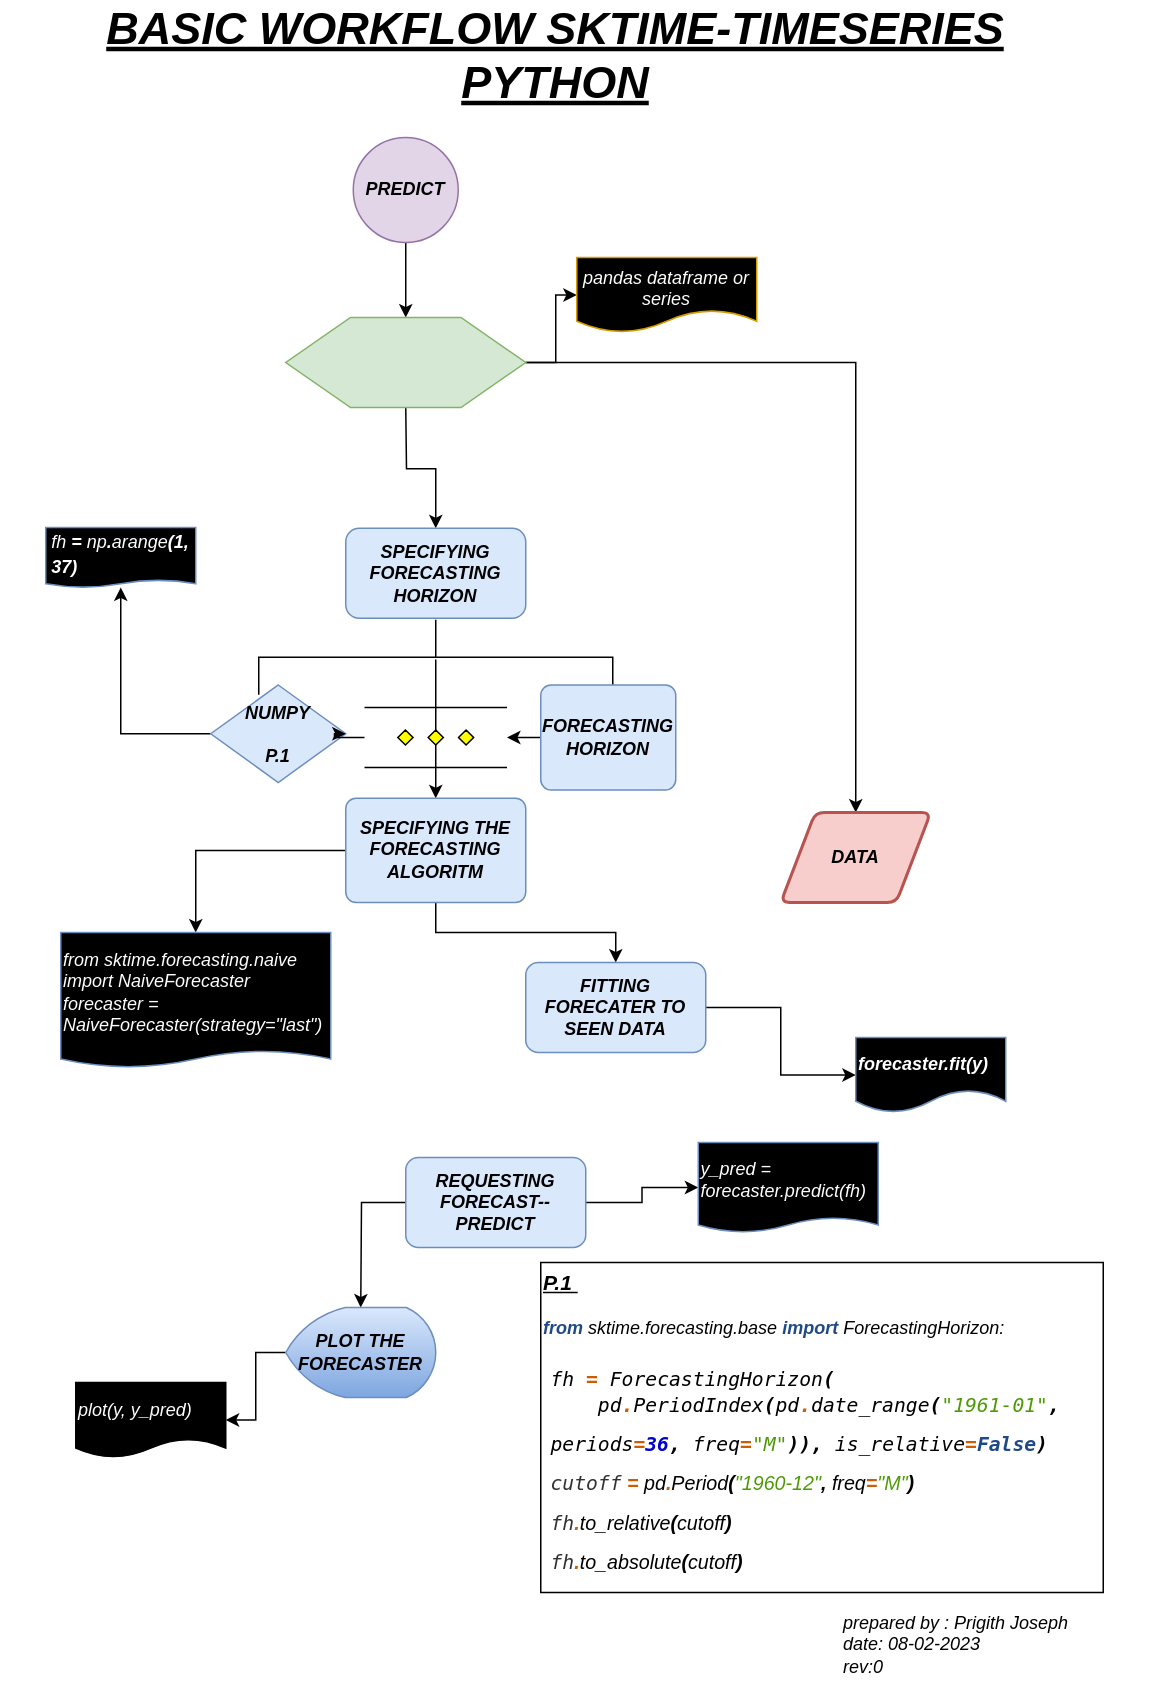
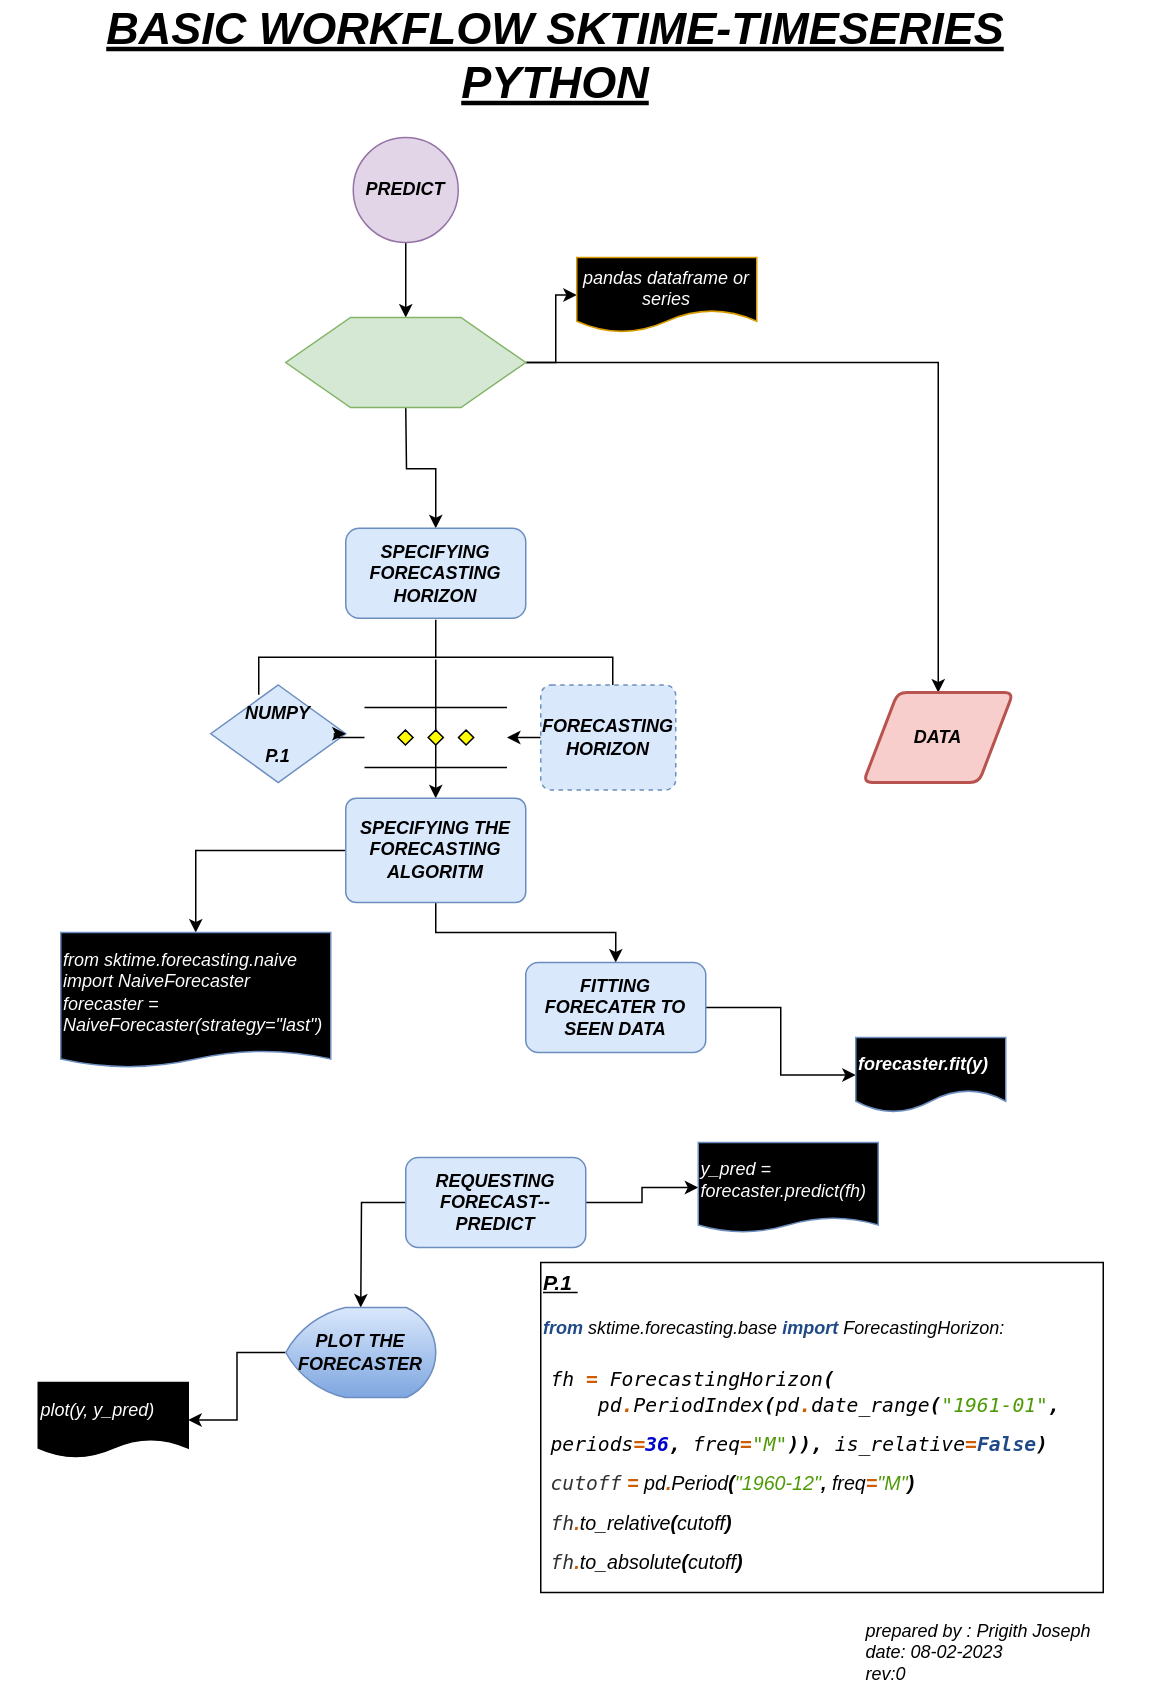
- <mxCell id="29" value="&lt;pre style=&quot;box-sizing: border-box ; overflow: auto ; clear: both ; margin-top: 0px ; margin-bottom: 0px ; padding: 5px ; line-height: 16.406px ; border: none ; border-radius: 0.25rem ; box-shadow: none ; text-align: left&quot;&gt;&lt;font color=&quot;#ffffff&quot;&gt;&lt;font face=&quot;Helvetica&quot; style=&quot;font-size: 12px&quot;&gt;&lt;i&gt;&lt;span class=&quot;n&quot; style=&quot;box-sizing: border-box&quot;&gt;fh&lt;/span&gt; &lt;span class=&quot;o&quot; style=&quot;box-sizing: border-box ; font-weight: bold&quot;&gt;=&lt;/span&gt;&lt;/i&gt;&lt;/font&gt;&lt;i style=&quot;font-size: 12px ; font-family: &amp;#34;helvetica&amp;#34; ; white-space: normal&quot;&gt;&amp;nbsp;&lt;span class=&quot;n&quot; style=&quot;box-sizing: border-box&quot;&gt;np&lt;/span&gt;&lt;span class=&quot;o&quot; style=&quot;box-sizing: border-box ; font-weight: bold&quot;&gt;.&lt;/span&gt;&lt;span class=&quot;n&quot; style=&quot;box-sizing: border-box&quot;&gt;arange&lt;/span&gt;&lt;span class=&quot;p&quot; style=&quot;box-sizing: border-box ; font-weight: bold&quot;&gt;(&lt;/span&gt;&lt;span class=&quot;mi&quot; style=&quot;box-sizing: border-box ; font-weight: bold&quot;&gt;1&lt;/span&gt;&lt;span class=&quot;p&quot; style=&quot;box-sizing: border-box ; font-weight: bold&quot;&gt;,&lt;/span&gt; &lt;span class=&quot;mi&quot; style=&quot;box-sizing: border-box ; font-weight: bold&quot;&gt;37&lt;/span&gt;&lt;span class=&quot;p&quot; style=&quot;box-sizing: border-box ; font-weight: bold&quot;&gt;)&lt;/span&gt;&lt;/i&gt;&lt;/font&gt;&lt;/pre&gt;" style="shape=document;whiteSpace=wrap;html=1;boundedLbl=1;fillColor=#000000;strokeColor=#6c8ebf;rounded=1;arcSize=14;strokeWidth=1;size=0.125;" parent="1" vertex="1"><mxGeometry x="30" y="350" width="100" height="40" as="geometry" /></mxCell>
- <mxCell id="7" value="" style="edgeStyle=orthogonalEdgeStyle;rounded=0;orthogonalLoop=1;jettySize=auto;html=1;" parent="1" source="8" target="29" edge="1"><mxGeometry relative="1" as="geometry" /></mxCell>
- <mxCell id="10" value="&lt;b&gt;&lt;i&gt;FORECASTING HORIZON&lt;/i&gt;&lt;/b&gt;" style="rounded=1;whiteSpace=wrap;html=1;absoluteArcSize=1;arcSize=14;strokeWidth=1;fillColor=#dae8fc;strokeColor=#6c8ebf;" parent="1" vertex="1"><mxGeometry x="360" y="455" width="90" height="70" as="geometry" /></mxCell>
+ <mxCell id="10" value="&lt;b&gt;&lt;i&gt;FORECASTING HORIZON&lt;/i&gt;&lt;/b&gt;" style="rounded=1;whiteSpace=wrap;html=1;absoluteArcSize=1;arcSize=14;strokeWidth=1;fillColor=#dae8fc;strokeColor=#6c8ebf;dashed=1;" parent="1" vertex="1"><mxGeometry x="360" y="455" width="90" height="70" as="geometry" /></mxCell>
- <mxCell id="14" value="&lt;b&gt;&lt;i&gt;DATA&lt;/i&gt;&lt;/b&gt;" style="shape=parallelogram;html=1;strokeWidth=2;perimeter=parallelogramPerimeter;whiteSpace=wrap;rounded=1;arcSize=12;size=0.23;fillColor=#f8cecc;strokeColor=#b85450;" parent="1" vertex="1"><mxGeometry x="520" y="540" width="100" height="60" as="geometry" /></mxCell>
+ <mxCell id="14" value="&lt;b&gt;&lt;i&gt;DATA&lt;/i&gt;&lt;/b&gt;" style="shape=parallelogram;html=1;strokeWidth=2;perimeter=parallelogramPerimeter;whiteSpace=wrap;rounded=1;arcSize=12;size=0.23;fillColor=#f8cecc;strokeColor=#b85450;" parent="1" vertex="1"><mxGeometry x="575" y="460" width="100" height="60" as="geometry" /></mxCell>
- <mxCell id="34" value="&lt;font color=&quot;#ffffff&quot;&gt;&lt;i&gt;plot(y, y_pred)&lt;/i&gt;&lt;/font&gt;" style="shape=document;whiteSpace=wrap;html=1;boundedLbl=1;strokeWidth=1;fillColor=#000000;size=0.25;align=left;" parent="1" vertex="1"><mxGeometry x="50" y="920" width="100" height="50" as="geometry" /></mxCell>
+ <mxCell id="34" value="&lt;font color=&quot;#ffffff&quot;&gt;&lt;i&gt;plot(y, y_pred)&lt;/i&gt;&lt;/font&gt;" style="shape=document;whiteSpace=wrap;html=1;boundedLbl=1;strokeWidth=1;fillColor=#000000;size=0.25;align=left;" parent="1" vertex="1"><mxGeometry x="25" y="920" width="100" height="50" as="geometry" /></mxCell>
- <mxCell id="36" value="&lt;div&gt;&lt;i&gt;prepared by : Prigith Joseph&lt;/i&gt;&lt;/div&gt;&lt;div&gt;&lt;i&gt;date: 08-02-2023&lt;/i&gt;&lt;/div&gt;&lt;div&gt;&lt;i&gt;rev:0&lt;/i&gt;&lt;/div&gt;" style="text;html=1;strokeColor=none;fillColor=none;align=left;verticalAlign=middle;whiteSpace=wrap;rounded=0;fontFamily=Helvetica;fontSize=12;fontColor=#000000;" parent="1" vertex="1"><mxGeometry x="560" y="1080" width="200" height="30" as="geometry" /></mxCell>
+ <mxCell id="36" value="&lt;div&gt;&lt;i&gt;prepared by : Prigith Joseph&lt;/i&gt;&lt;/div&gt;&lt;div&gt;&lt;i&gt;date: 08-02-2023&lt;/i&gt;&lt;/div&gt;&lt;div&gt;&lt;i&gt;rev:0&lt;/i&gt;&lt;/div&gt;" style="text;html=1;strokeColor=none;fillColor=none;align=left;verticalAlign=middle;whiteSpace=wrap;rounded=0;fontFamily=Helvetica;fontSize=12;fontColor=#000000;" parent="1" vertex="1"><mxGeometry x="575" y="1085" width="200" height="30" as="geometry" /></mxCell>
